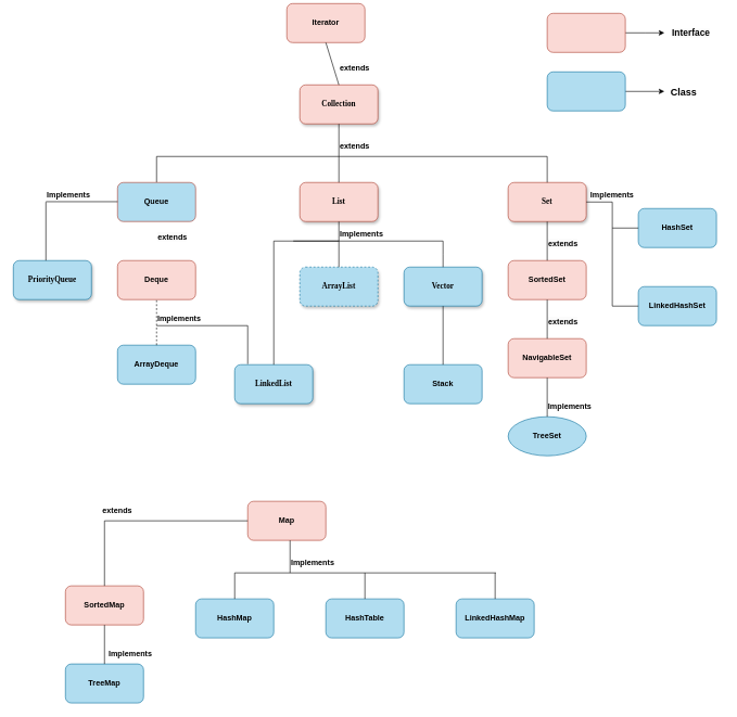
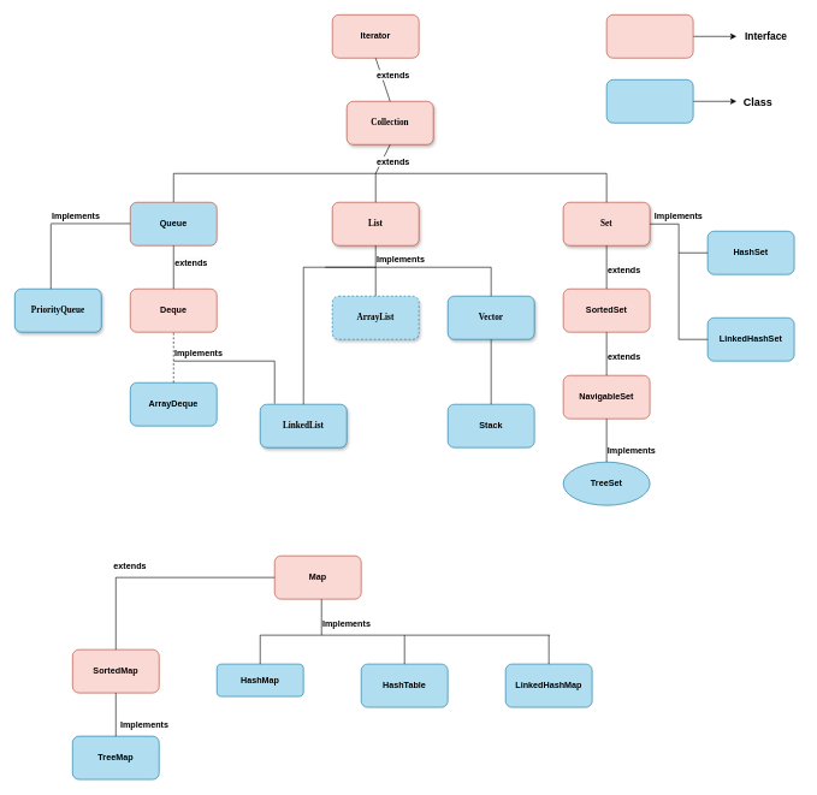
- <mxCell id="8" value="&lt;b&gt;Iterator&lt;/b&gt;" style="rounded=1;whiteSpace=wrap;html=1;fillColor=#fad9d5;strokeColor=#ae4132;" vertex="1" parent="1"><mxGeometry x="440" y="5" width="120" height="60" as="geometry" /></mxCell>
+ <mxCell id="8" value="&lt;b&gt;Iterator&lt;/b&gt;" style="rounded=1;whiteSpace=wrap;html=1;fillColor=#fad9d5;strokeColor=#ae4132;" vertex="1" parent="1"><mxGeometry x="460" y="20" width="120" height="60" as="geometry" /></mxCell>
- <mxCell id="2" value="&lt;b&gt;Collection&lt;/b&gt;" style="whiteSpace=wrap;html=1;rounded=1;shadow=1;labelBackgroundColor=none;strokeWidth=1;fontFamily=Verdana;fontSize=12;align=center;fillColor=#fad9d5;strokeColor=#ae4132;" parent="1" vertex="1"><mxGeometry x="460" y="130" width="120" height="60" as="geometry" /></mxCell>
+ <mxCell id="2" value="&lt;b&gt;Collection&lt;/b&gt;" style="whiteSpace=wrap;html=1;rounded=1;shadow=1;labelBackgroundColor=none;strokeWidth=1;fontFamily=Verdana;fontSize=12;align=center;fillColor=#fad9d5;strokeColor=#ae4132;" parent="1" vertex="1"><mxGeometry x="480" y="140" width="120" height="60" as="geometry" /></mxCell>
+ <mxCell id="24" value="" style="endArrow=none;html=1;rounded=0;exitX=0.5;exitY=0;exitDx=0;exitDy=0;entryX=0.5;entryY=1;entryDx=0;entryDy=0;" edge="1" parent="1" source="22" target="11"><mxGeometry width="50" height="50" relative="1" as="geometry"><mxPoint x="150" y="390" as="sourcePoint" /><mxPoint x="200" y="340" as="targetPoint" /><Array as="points" /></mxGeometry></mxCell>
- <mxCell id="47" value="&lt;b&gt;HashMap&lt;/b&gt;" style="rounded=1;whiteSpace=wrap;html=1;fillColor=#b1ddf0;strokeColor=#10739e;" vertex="1" parent="1"><mxGeometry x="300" y="920" width="120" height="60" as="geometry" /></mxCell>
+ <mxCell id="47" value="&lt;b&gt;HashMap&lt;/b&gt;" style="rounded=1;whiteSpace=wrap;html=1;fillColor=#b1ddf0;strokeColor=#10739e;" vertex="1" parent="1"><mxGeometry x="300" y="920" width="120" height="45" as="geometry" /></mxCell>
